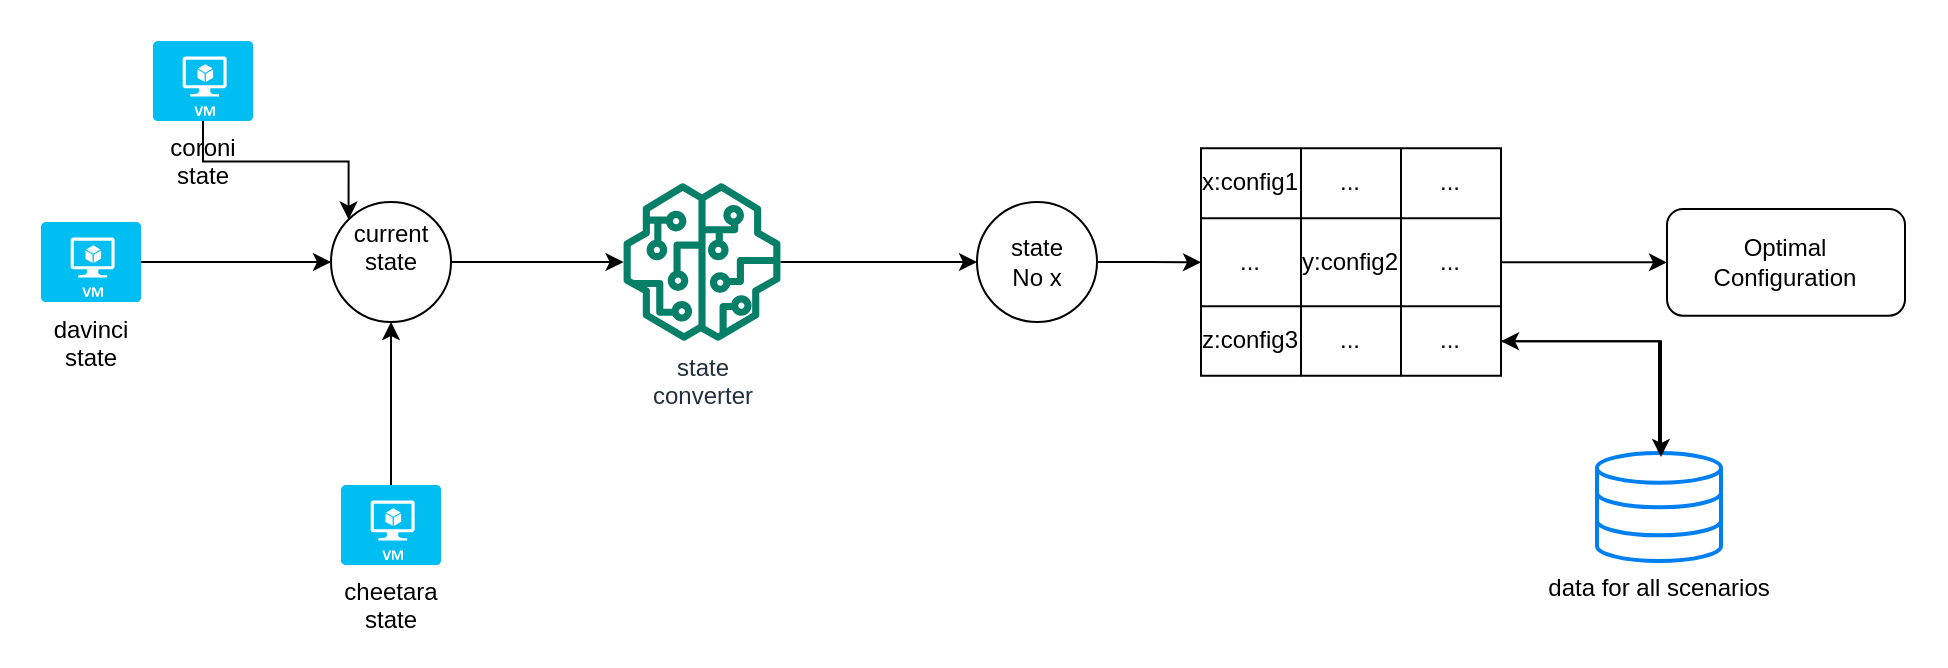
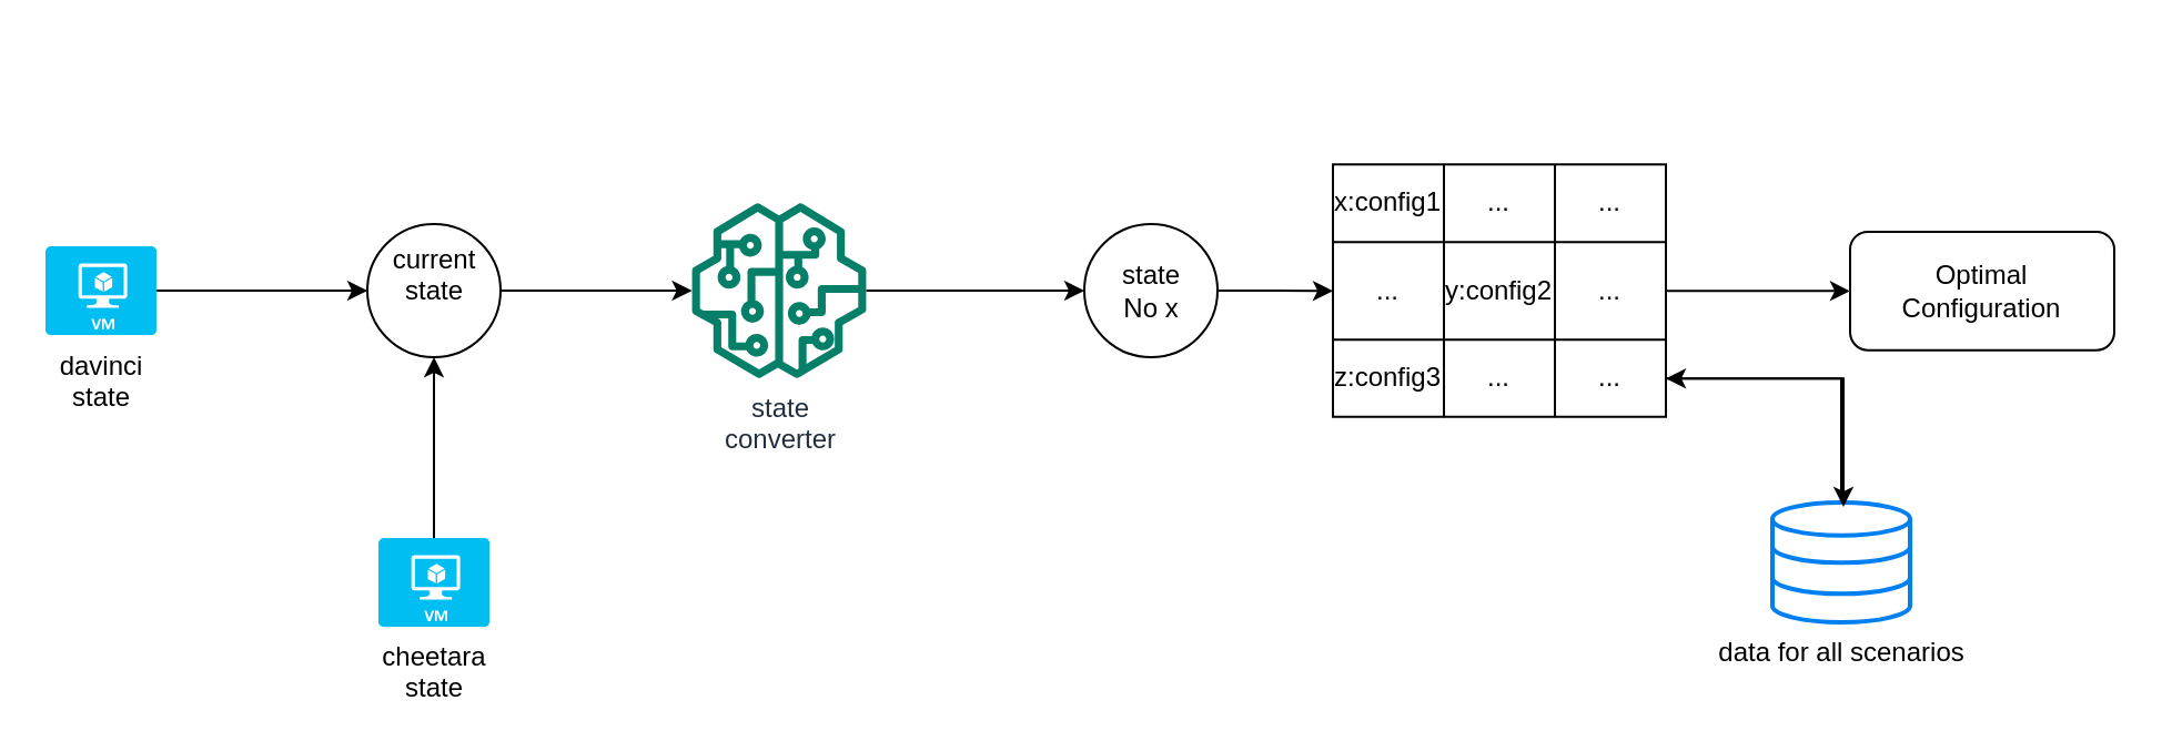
- <mxCell id="29" value="coroni&lt;br&gt;&lt;div&gt;state&lt;/div&gt;&lt;div&gt;&lt;br&gt;&lt;/div&gt;" style="verticalLabelPosition=bottom;html=1;verticalAlign=top;align=center;strokeColor=none;fillColor=#00BEF2;shape=mxgraph.azure.virtual_machine;" parent="1" vertex="1"><mxGeometry x="76" y="20" width="50" height="40" as="geometry" /></mxCell>
- <mxCell id="28" style="edgeStyle=orthogonalEdgeStyle;rounded=0;orthogonalLoop=1;jettySize=auto;html=1;exitX=0.5;exitY=1;exitDx=0;exitDy=0;exitPerimeter=0;entryX=0;entryY=0;entryDx=0;entryDy=0;" edge="1" parent="1" source="29" target="5"><mxGeometry relative="1" as="geometry" /></mxCell>
